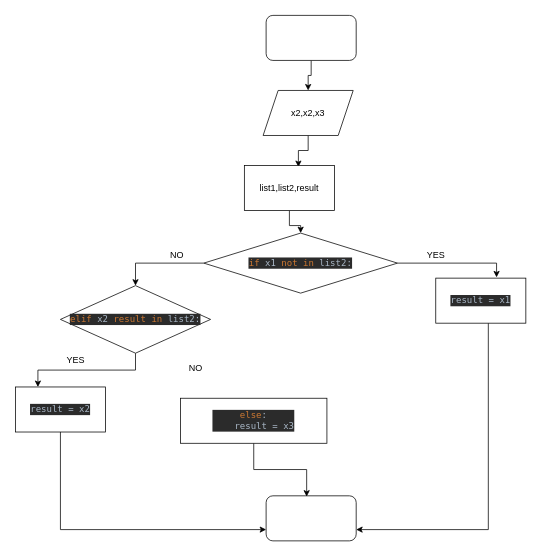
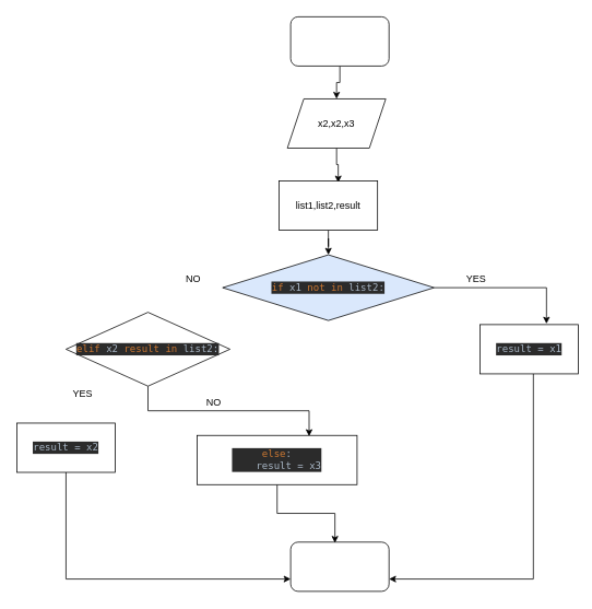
- <mxCell id="8" value="list1,list2,result" style="rounded=0;whiteSpace=wrap;html=1;" vertex="1" parent="1"><mxGeometry x="325" y="220" width="120" height="60" as="geometry" /></mxCell>
+ <mxCell id="8" value="list1,list2,result" style="rounded=0;whiteSpace=wrap;html=1;" vertex="1" parent="1"><mxGeometry x="340" y="220" width="120" height="60" as="geometry" /></mxCell>
- <mxCell id="11" value="&lt;pre style=&quot;background-color: #2b2b2b ; color: #a9b7c6 ; font-family: &amp;#34;jetbrains mono&amp;#34; , monospace ; font-size: 9 8pt&quot;&gt;&lt;span style=&quot;color: #cc7832&quot;&gt;if &lt;/span&gt;x1 &lt;span style=&quot;color: #cc7832&quot;&gt;not in &lt;/span&gt;list2:&lt;/pre&gt;" style="rhombus;whiteSpace=wrap;html=1;" vertex="1" parent="1"><mxGeometry x="271" y="310" width="258" height="80" as="geometry" /></mxCell>
+ <mxCell id="11" value="&lt;pre style=&quot;background-color: #2b2b2b ; color: #a9b7c6 ; font-family: &amp;#34;jetbrains mono&amp;#34; , monospace ; font-size: 9 8pt&quot;&gt;&lt;span style=&quot;color: #cc7832&quot;&gt;if &lt;/span&gt;x1 &lt;span style=&quot;color: #cc7832&quot;&gt;not in &lt;/span&gt;list2:&lt;/pre&gt;" style="rhombus;whiteSpace=wrap;html=1;fillColor=#dae8fc;" vertex="1" parent="1"><mxGeometry x="271" y="310" width="258" height="80" as="geometry" /></mxCell>
- <mxCell id="10" style="edgeStyle=orthogonalEdgeStyle;rounded=0;orthogonalLoop=1;jettySize=auto;html=1;entryX=0.5;entryY=0;entryDx=0;entryDy=0;" edge="1" parent="1" source="11" target="16"><mxGeometry relative="1" as="geometry"><Array as="points"><mxPoint x="180" y="350" /></Array></mxGeometry></mxCell>
- <mxCell id="13" value="&lt;pre style=&quot;background-color: #2b2b2b ; color: #a9b7c6 ; font-family: &amp;#34;jetbrains mono&amp;#34; , monospace ; font-size: 9 8pt&quot;&gt;result = x1&lt;/pre&gt;" style="rounded=0;whiteSpace=wrap;html=1;" vertex="1" parent="1"><mxGeometry x="580" y="370" width="120" height="60" as="geometry" /></mxCell>
+ <mxCell id="13" value="&lt;pre style=&quot;background-color: #2b2b2b ; color: #a9b7c6 ; font-family: &amp;#34;jetbrains mono&amp;#34; , monospace ; font-size: 9 8pt&quot;&gt;result = x1&lt;/pre&gt;" style="rounded=0;whiteSpace=wrap;html=1;" vertex="1" parent="1"><mxGeometry x="585" y="395" width="120" height="60" as="geometry" /></mxCell>
- <mxCell id="15" style="edgeStyle=orthogonalEdgeStyle;rounded=0;orthogonalLoop=1;jettySize=auto;html=1;entryX=0.25;entryY=0;entryDx=0;entryDy=0;" edge="1" parent="1" source="16" target="18"><mxGeometry relative="1" as="geometry" /></mxCell>
+ <mxCell id="14" style="edgeStyle=orthogonalEdgeStyle;rounded=0;orthogonalLoop=1;jettySize=auto;html=1;entryX=0.7;entryY=0.017;entryDx=0;entryDy=0;entryPerimeter=0;" edge="1" parent="1" source="16" target="20"><mxGeometry relative="1" as="geometry" /></mxCell>
